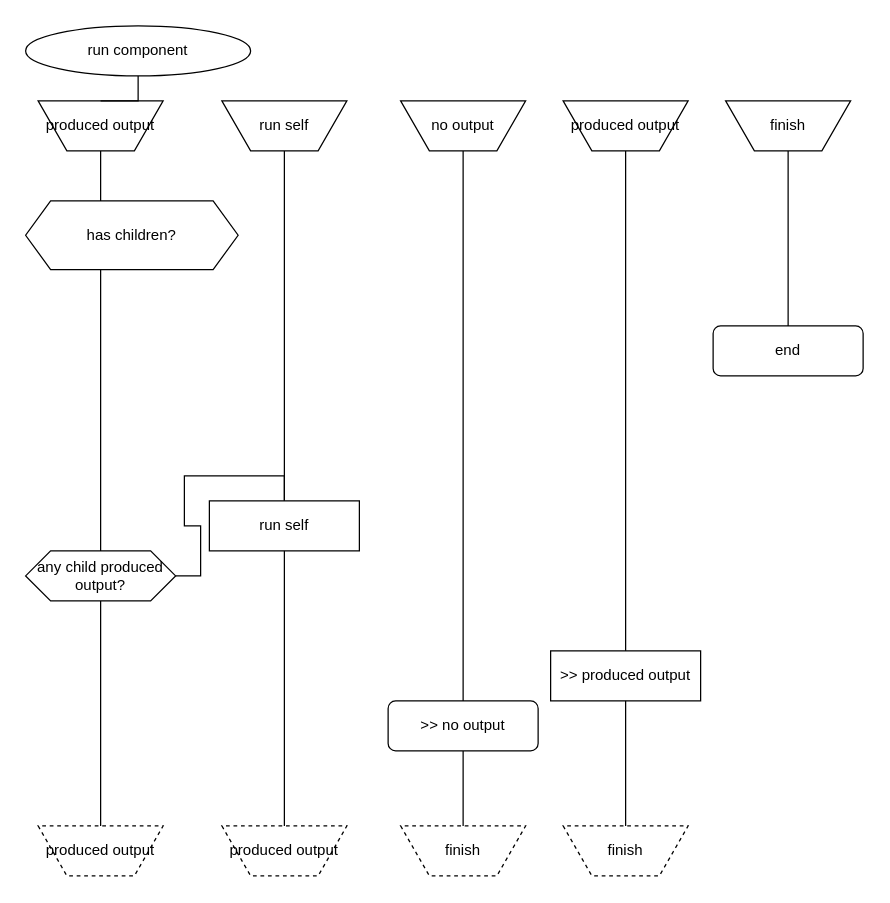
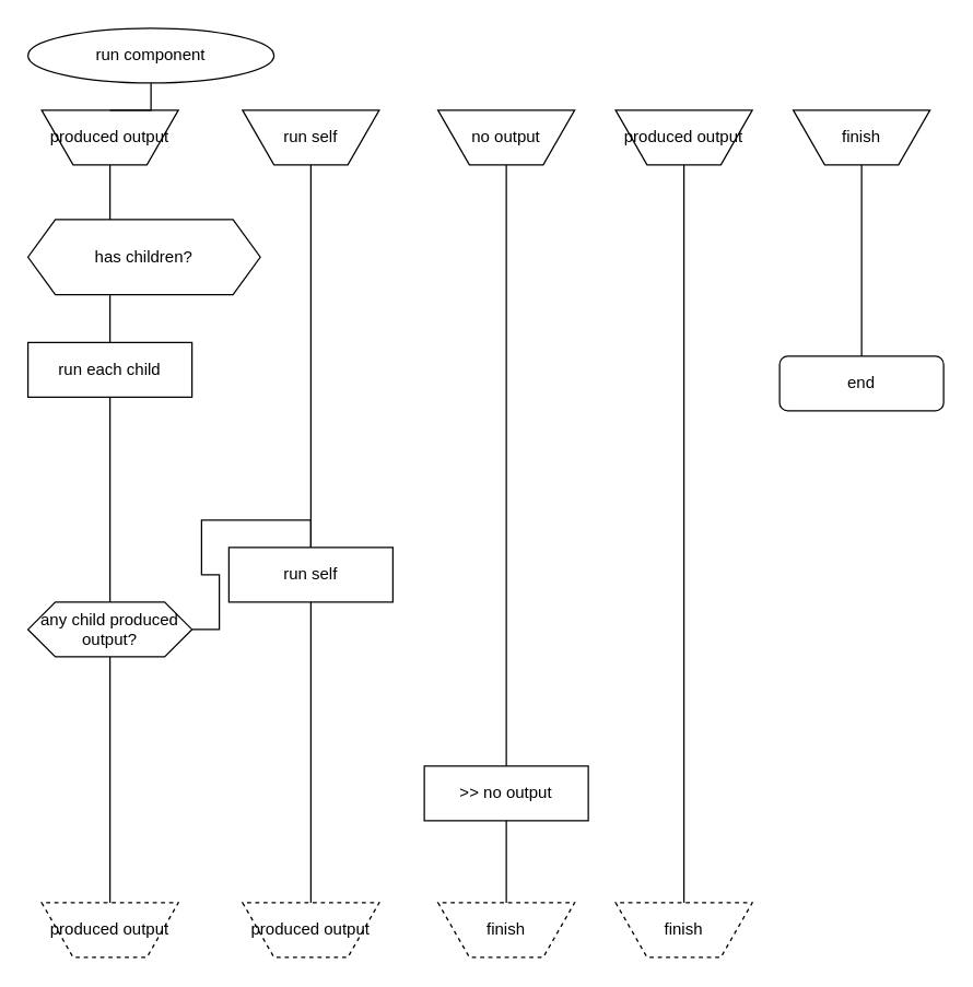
+ <mxCell id="7" value="run each child" style="rounded=0;whiteSpace=wrap;html=1;" vertex="1" parent="1"><mxGeometry x="20" y="250" width="120" height="40" as="geometry" /></mxCell>
- <mxCell id="14" value="&amp;gt;&amp;gt; produced output" style="rounded=0;whiteSpace=wrap;html=1;" vertex="1" parent="1"><mxGeometry x="440" y="520" width="120" height="40" as="geometry" /></mxCell>
- <mxCell id="9" value="&amp;gt;&amp;gt; no output" style="whiteSpace=wrap;html=1;rounded=1;" vertex="1" parent="1"><mxGeometry x="310" y="560" width="120" height="40" as="geometry" /></mxCell>
+ <mxCell id="9" value="&amp;gt;&amp;gt; no output" style="rounded=0;whiteSpace=wrap;html=1;" vertex="1" parent="1"><mxGeometry x="310" y="560" width="120" height="40" as="geometry" /></mxCell>
